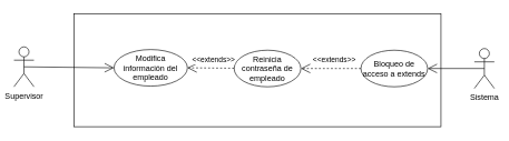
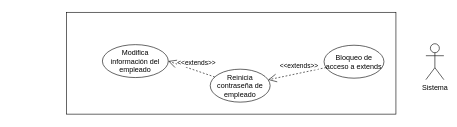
- <mxCell id="2" value="Supervisor" style="shape=umlActor;verticalLabelPosition=bottom;verticalAlign=top;html=1;" parent="1" vertex="1"><mxGeometry x="20" y="70" width="30" height="60" as="geometry" /></mxCell>
- <mxCell id="5" value="" style="endArrow=open;endFill=1;endSize=12;html=1;rounded=0;exitX=0.5;exitY=0.5;exitDx=0;exitDy=0;exitPerimeter=0;entryX=0;entryY=0.5;entryDx=0;entryDy=0;" parent="1" source="2" target="4" edge="1"><mxGeometry width="160" relative="1" as="geometry"><mxPoint x="240" y="200" as="sourcePoint" /><mxPoint x="400" y="200" as="targetPoint" /></mxGeometry></mxCell>
- <mxCell id="6" value="Reinicia contraseña de empleado" style="ellipse;whiteSpace=wrap;html=1;" parent="1" vertex="1"><mxGeometry x="350" y="75" width="100" height="55" as="geometry" /></mxCell>
+ <mxCell id="6" value="Reinicia contraseña de empleado" style="ellipse;whiteSpace=wrap;html=1;" parent="1" vertex="1"><mxGeometry x="350" y="115" width="100" height="55" as="geometry" /></mxCell>
- <mxCell id="10" style="rounded=0;orthogonalLoop=1;jettySize=auto;html=1;exitX=0.5;exitY=0.5;exitDx=0;exitDy=0;exitPerimeter=0;entryX=1;entryY=0.5;entryDx=0;entryDy=0;endArrow=open;endFill=0;endSize=12;" edge="1" parent="1" source="11" target="8"><mxGeometry relative="1" as="geometry" /></mxCell>
